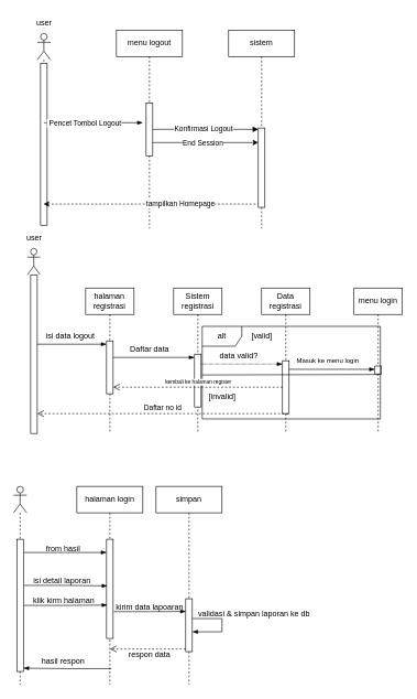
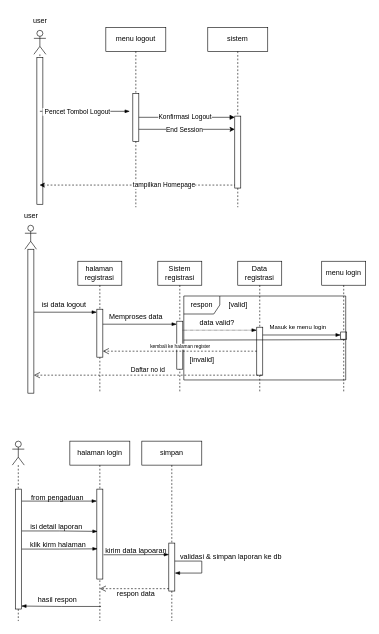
- <mxCell id="57" value="alt" style="shape=umlFrame;whiteSpace=wrap;html=1;pointerEvents=0;" vertex="1" parent="1"><mxGeometry x="306" y="493" width="270" height="140" as="geometry" /></mxCell>
+ <mxCell id="57" value="respon" style="shape=umlFrame;whiteSpace=wrap;html=1;pointerEvents=0;" vertex="1" parent="1"><mxGeometry x="306" y="493" width="270" height="140" as="geometry" /></mxCell>
- <mxCell id="51" value="Daftar data" style="text;html=1;align=center;verticalAlign=middle;resizable=0;points=[];autosize=1;strokeColor=none;fillColor=none;" vertex="1" parent="1"><mxGeometry x="171" y="513" width="110" height="30" as="geometry" /></mxCell>
+ <mxCell id="51" value="Memproses data" style="text;html=1;align=center;verticalAlign=middle;resizable=0;points=[];autosize=1;strokeColor=none;fillColor=none;" vertex="1" parent="1"><mxGeometry x="171" y="513" width="110" height="30" as="geometry" /></mxCell>
- <mxCell id="26" value="from hasil" style="text;html=1;align=center;verticalAlign=middle;resizable=0;points=[];autosize=1;strokeColor=none;fillColor=none;" parent="1" vertex="1"><mxGeometry x="40" y="815" width="110" height="30" as="geometry" /></mxCell>
+ <mxCell id="26" value="from pengaduan" style="text;html=1;align=center;verticalAlign=middle;resizable=0;points=[];autosize=1;strokeColor=none;fillColor=none;" parent="1" vertex="1"><mxGeometry x="40" y="815" width="110" height="30" as="geometry" /></mxCell>
